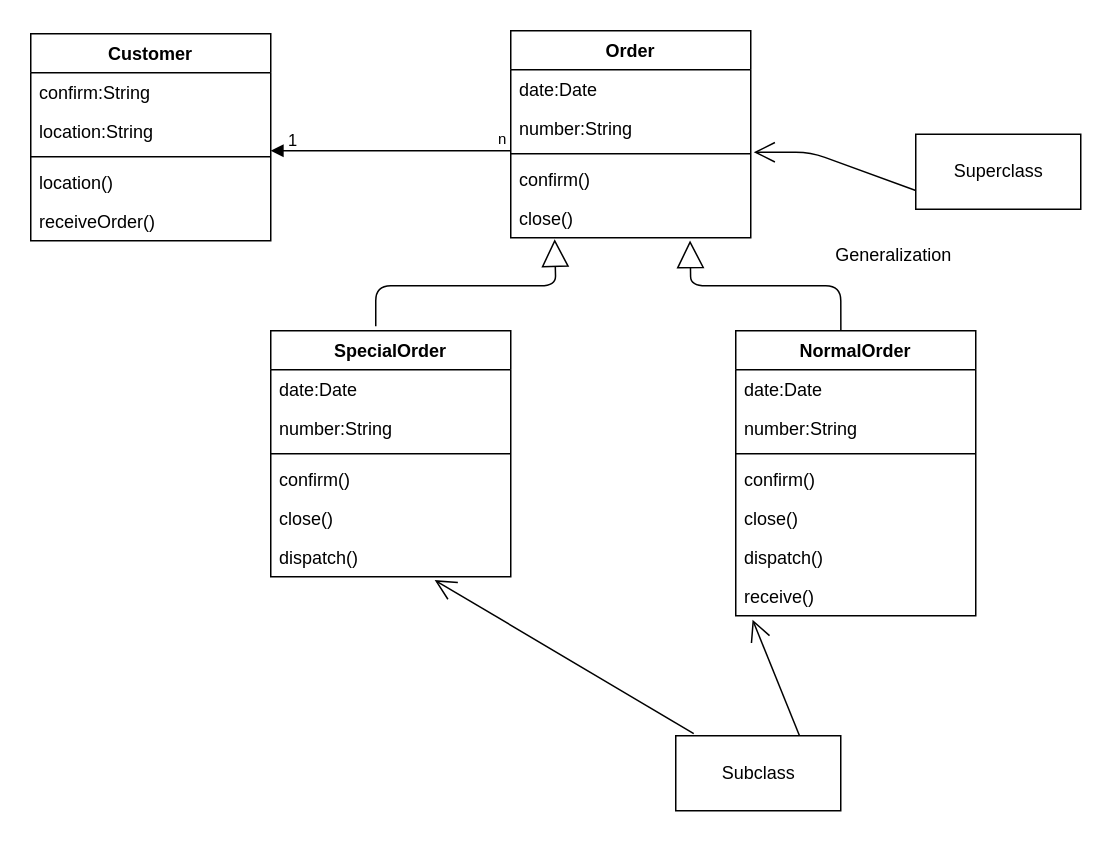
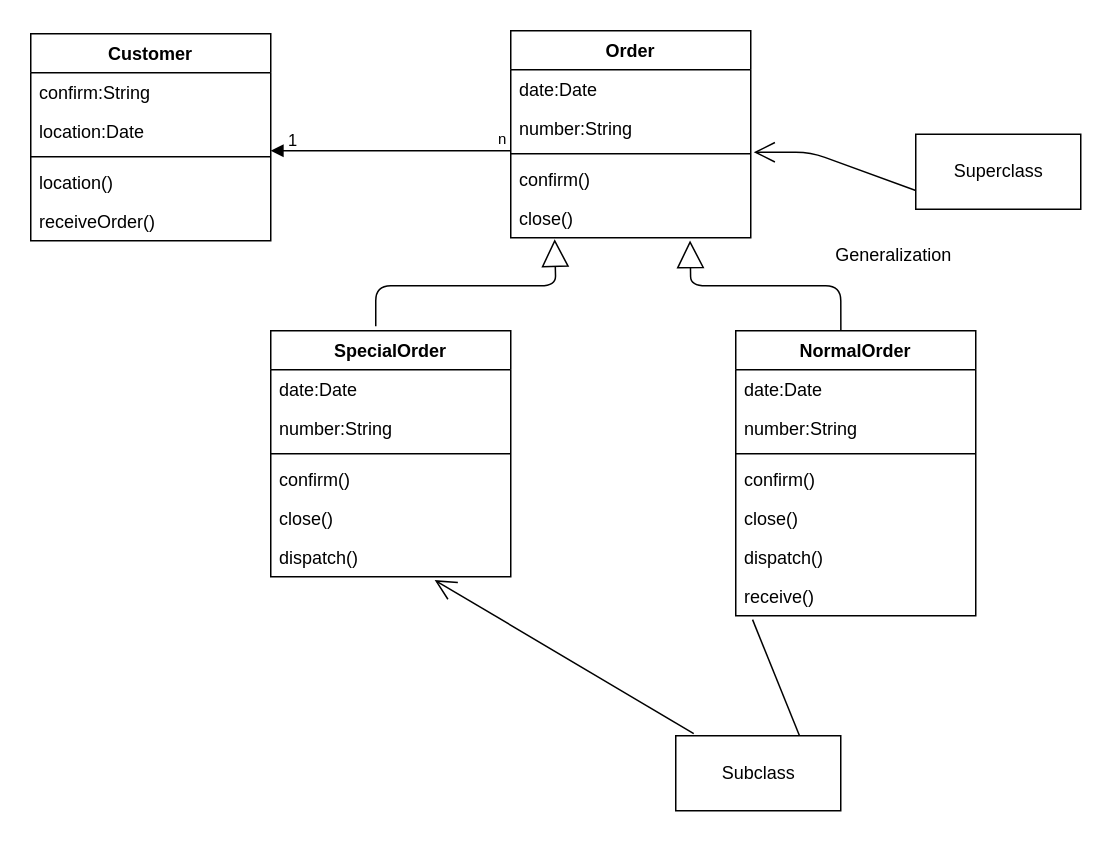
- <mxCell id="4" value="location:String" style="text;strokeColor=none;fillColor=none;align=left;verticalAlign=top;spacingLeft=4;spacingRight=4;overflow=hidden;rotatable=0;points=[[0,0.5],[1,0.5]];portConstraint=eastwest;" vertex="1" parent="2"><mxGeometry y="52" width="160" height="26" as="geometry" /></mxCell>
+ <mxCell id="4" value="location:Date" style="text;strokeColor=none;fillColor=none;align=left;verticalAlign=top;spacingLeft=4;spacingRight=4;overflow=hidden;rotatable=0;points=[[0,0.5],[1,0.5]];portConstraint=eastwest;" vertex="1" parent="2"><mxGeometry y="52" width="160" height="26" as="geometry" /></mxCell>
- <mxCell id="35" value="" style="endArrow=open;endFill=1;endSize=12;html=1;entryX=0.07;entryY=1.1;entryDx=0;entryDy=0;entryPerimeter=0;exitX=0.75;exitY=0;exitDx=0;exitDy=0;" edge="1" parent="1" source="33" target="28"><mxGeometry width="160" relative="1" as="geometry"><mxPoint x="550" y="490" as="sourcePoint" /><mxPoint x="477.29" y="387.61" as="targetPoint" /><Array as="points" /></mxGeometry></mxCell>
+ <mxCell id="35" value="" style="endArrow=none;endFill=1;endSize=12;html=1;entryX=0.07;entryY=1.1;entryDx=0;entryDy=0;entryPerimeter=0;exitX=0.75;exitY=0;exitDx=0;exitDy=0;" edge="1" parent="1" source="33" target="28"><mxGeometry width="160" relative="1" as="geometry"><mxPoint x="550" y="490" as="sourcePoint" /><mxPoint x="477.29" y="387.61" as="targetPoint" /><Array as="points" /></mxGeometry></mxCell>
